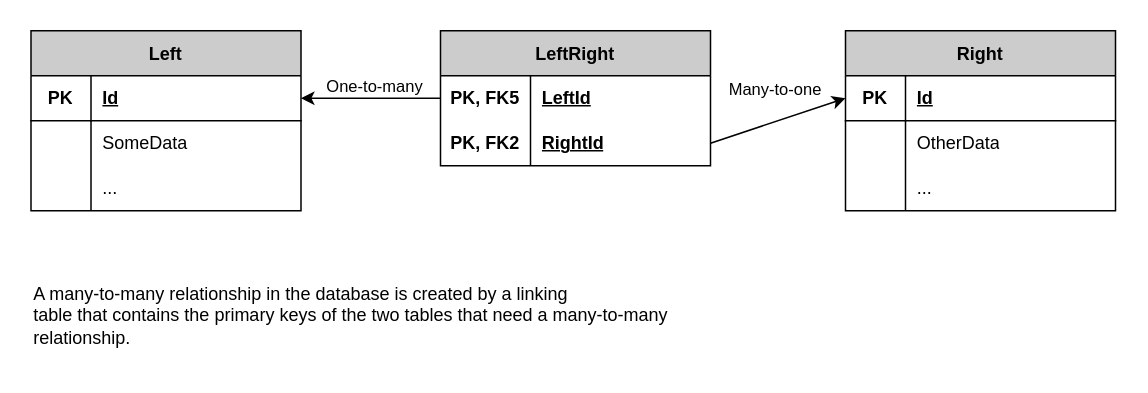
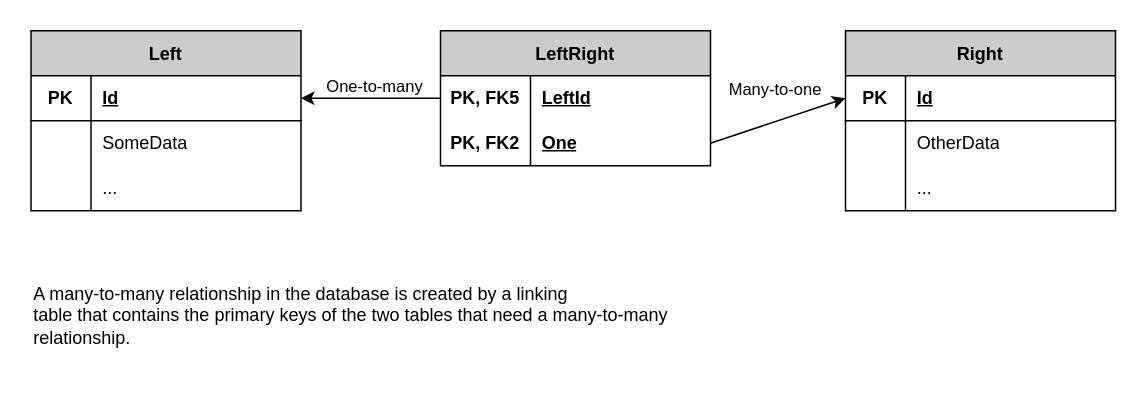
- <mxCell id="28" value="RightId" style="shape=partialRectangle;connectable=0;fillColor=none;top=0;left=0;bottom=1;right=0;align=left;spacingLeft=6;overflow=hidden;strokeColor=none;perimeterSpacing=0;shadow=0;labelBorderColor=none;whiteSpace=wrap;html=1;labelBackgroundColor=none;fontStyle=5" vertex="1" parent="26"><mxGeometry x="60" width="120" height="30" as="geometry"><mxRectangle width="120" height="30" as="alternateBounds" /></mxGeometry></mxCell>
+ <mxCell id="28" value="One" style="shape=partialRectangle;connectable=0;fillColor=none;top=0;left=0;bottom=1;right=0;align=left;spacingLeft=6;overflow=hidden;strokeColor=none;perimeterSpacing=0;shadow=0;labelBorderColor=none;whiteSpace=wrap;html=1;labelBackgroundColor=none;fontStyle=5" vertex="1" parent="26"><mxGeometry x="60" width="120" height="30" as="geometry"><mxRectangle width="120" height="30" as="alternateBounds" /></mxGeometry></mxCell>
